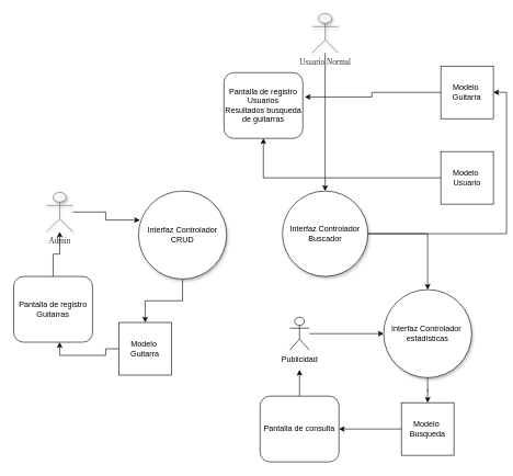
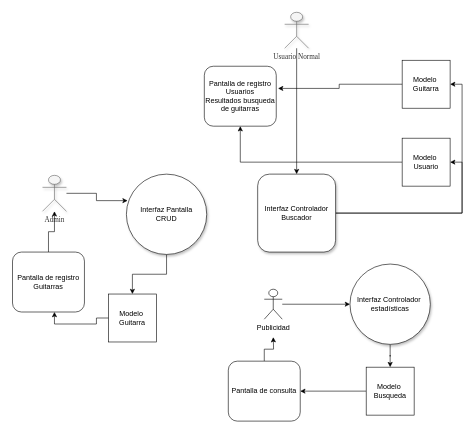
- <mxCell id="7" value="Interfaz Controlador&lt;div&gt;Buscador&lt;/div&gt;" style="ellipse;whiteSpace=wrap;html=1;aspect=fixed;textShadow=0;shadow=1;" vertex="1" parent="1"><mxGeometry x="429" y="290" width="130" height="130" as="geometry" /></mxCell>
+ <mxCell id="7" value="Interfaz Controlador&lt;div&gt;Buscador&lt;/div&gt;" style="whiteSpace=wrap;html=1;aspect=fixed;textShadow=0;shadow=1;rounded=1;" vertex="1" parent="1"><mxGeometry x="429" y="290" width="130" height="130" as="geometry" /></mxCell>
- <mxCell id="19" value="Interfaz Controlador&lt;div&gt;CRUD&lt;/div&gt;" style="ellipse;whiteSpace=wrap;html=1;aspect=fixed;textShadow=0;shadow=1;" vertex="1" parent="1"><mxGeometry x="210" y="290" width="134" height="134" as="geometry" /></mxCell>
+ <mxCell id="19" value="Interfaz Pantalla&lt;div&gt;CRUD&lt;/div&gt;" style="ellipse;whiteSpace=wrap;html=1;aspect=fixed;textShadow=0;shadow=1;" vertex="1" parent="1"><mxGeometry x="210" y="290" width="134" height="134" as="geometry" /></mxCell>
- <mxCell id="6" style="edgeStyle=orthogonalEdgeStyle;rounded=0;orthogonalLoop=1;jettySize=auto;html=1;exitX=1;exitY=0.5;exitDx=0;exitDy=0;" edge="1" parent="1" source="7" target="24"><mxGeometry relative="1" as="geometry" /></mxCell>
+ <mxCell id="6" style="edgeStyle=orthogonalEdgeStyle;rounded=0;orthogonalLoop=1;jettySize=auto;html=1;exitX=1;exitY=0.5;exitDx=0;exitDy=0;entryX=1;entryY=0.5;entryDx=0;entryDy=0;" edge="1" parent="1" source="7" target="12"><mxGeometry relative="1" as="geometry" /></mxCell>
- <mxCell id="26" value="Pantalla de consulta" style="rounded=1;whiteSpace=wrap;html=1;" vertex="1" parent="1"><mxGeometry x="395" y="602" width="120" height="100" as="geometry" /></mxCell>
+ <mxCell id="26" value="Pantalla de consulta" style="rounded=1;whiteSpace=wrap;html=1;" vertex="1" parent="1"><mxGeometry x="380" y="602" width="120" height="100" as="geometry" /></mxCell>
